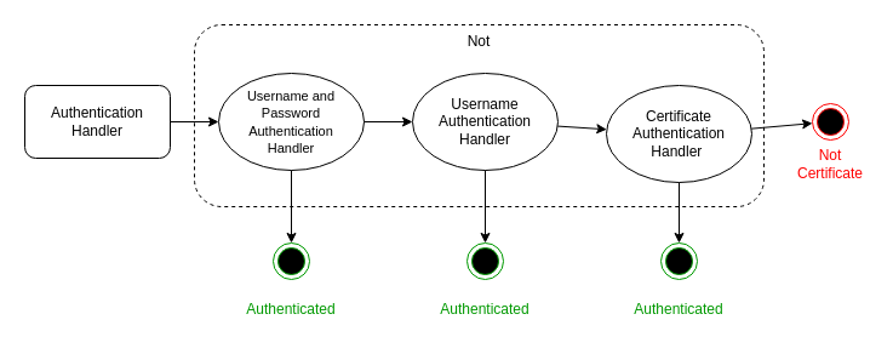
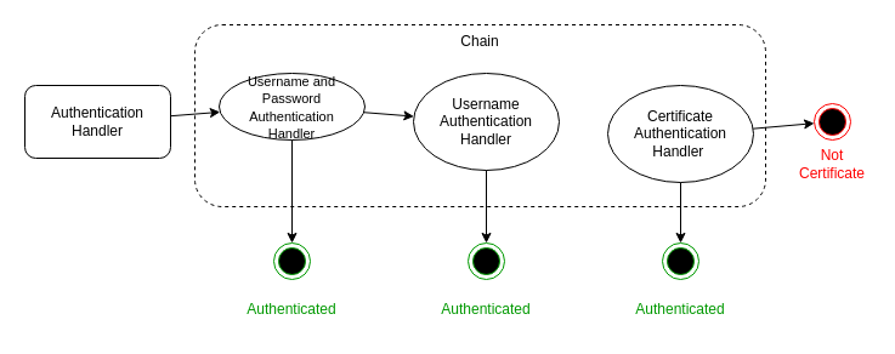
- <mxCell id="2" value="Not" style="rounded=1;whiteSpace=wrap;html=1;dashed=1;verticalAlign=top;align=center;" parent="1" vertex="1"><mxGeometry x="160" y="20" width="470" height="150" as="geometry" /></mxCell>
+ <mxCell id="2" value="Chain" style="rounded=1;whiteSpace=wrap;html=1;dashed=1;verticalAlign=top;align=center;" parent="1" vertex="1"><mxGeometry x="160" y="20" width="470" height="150" as="geometry" /></mxCell>
- <mxCell id="4" value="&lt;font style=&quot;font-size: 11px;&quot;&gt;Username and Password Authentication&lt;br&gt;Handler&lt;/font&gt;" style="ellipse;whiteSpace=wrap;html=1;" parent="1" vertex="1"><mxGeometry x="180" y="60" width="120" height="80" as="geometry" /></mxCell>
+ <mxCell id="4" value="&lt;font style=&quot;font-size: 11px;&quot;&gt;Username and Password Authentication&lt;br&gt;Handler&lt;/font&gt;" style="ellipse;whiteSpace=wrap;html=1;" parent="1" vertex="1"><mxGeometry x="180" y="60" width="120" height="55" as="geometry" /></mxCell>
- <mxCell id="9" value="" style="endArrow=classic;html=1;rounded=0;" parent="1" source="5" target="6" edge="1"><mxGeometry width="50" height="50" relative="1" as="geometry"><mxPoint x="310" y="110" as="sourcePoint" /><mxPoint x="350" y="110" as="targetPoint" /></mxGeometry></mxCell>
